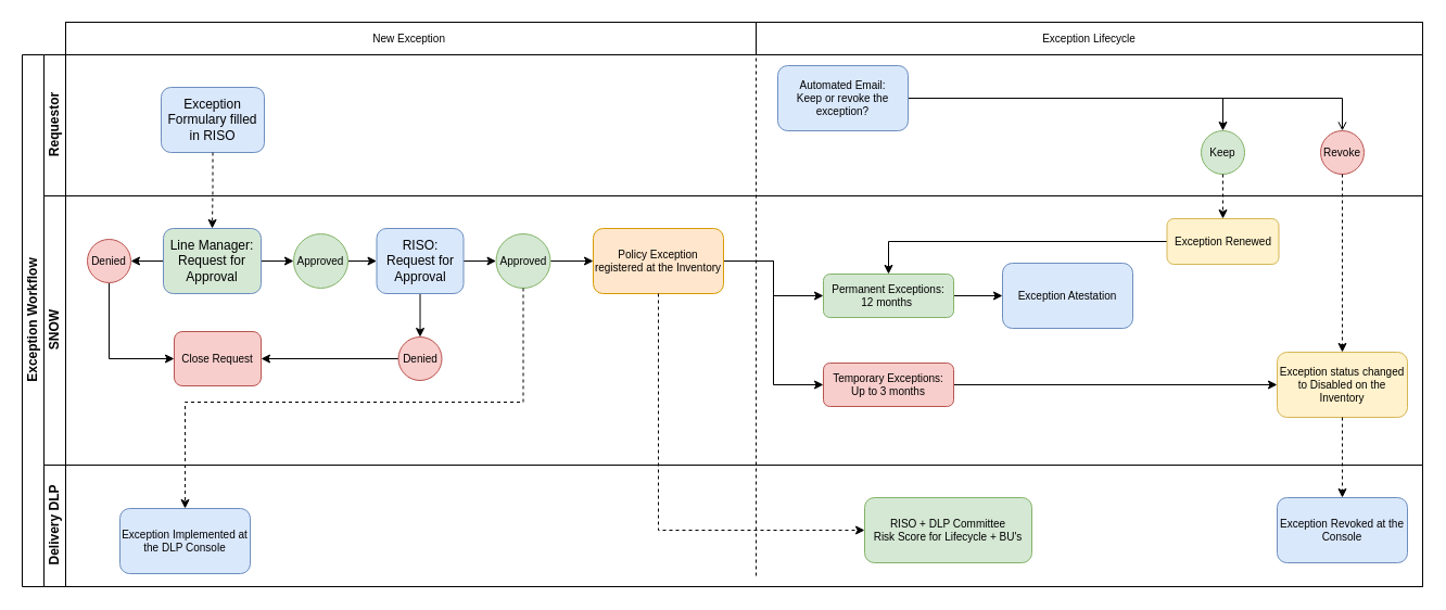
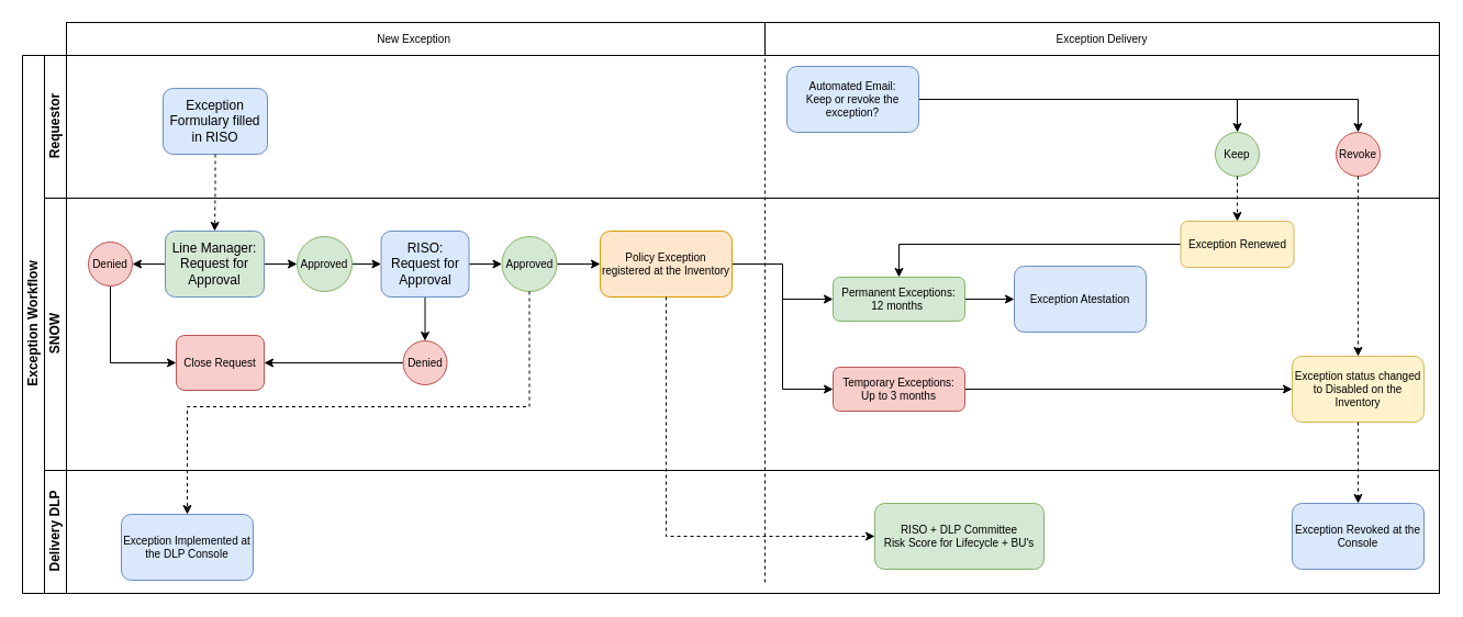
- <mxCell id="7" value="Exception Lifecycle" style="rounded=0;whiteSpace=wrap;html=1;fontSize=10;" vertex="1" parent="5"><mxGeometry x="656" y="-30" width="614" height="30" as="geometry" /></mxCell>
+ <mxCell id="7" value="Exception Delivery" style="rounded=0;whiteSpace=wrap;html=1;fontSize=10;" vertex="1" parent="5"><mxGeometry x="656" y="-30" width="614" height="30" as="geometry" /></mxCell>
- <mxCell id="9" style="edgeStyle=orthogonalEdgeStyle;rounded=0;orthogonalLoop=1;jettySize=auto;html=1;entryX=0.5;entryY=0;entryDx=0;entryDy=0;fontSize=10;endArrow=open;" edge="1" parent="5" source="10" target="12"><mxGeometry relative="1" as="geometry" /></mxCell>
+ <mxCell id="9" style="edgeStyle=orthogonalEdgeStyle;rounded=0;orthogonalLoop=1;jettySize=auto;html=1;entryX=0.5;entryY=0;entryDx=0;entryDy=0;fontSize=10;" edge="1" parent="5" source="10" target="12"><mxGeometry relative="1" as="geometry" /></mxCell>
